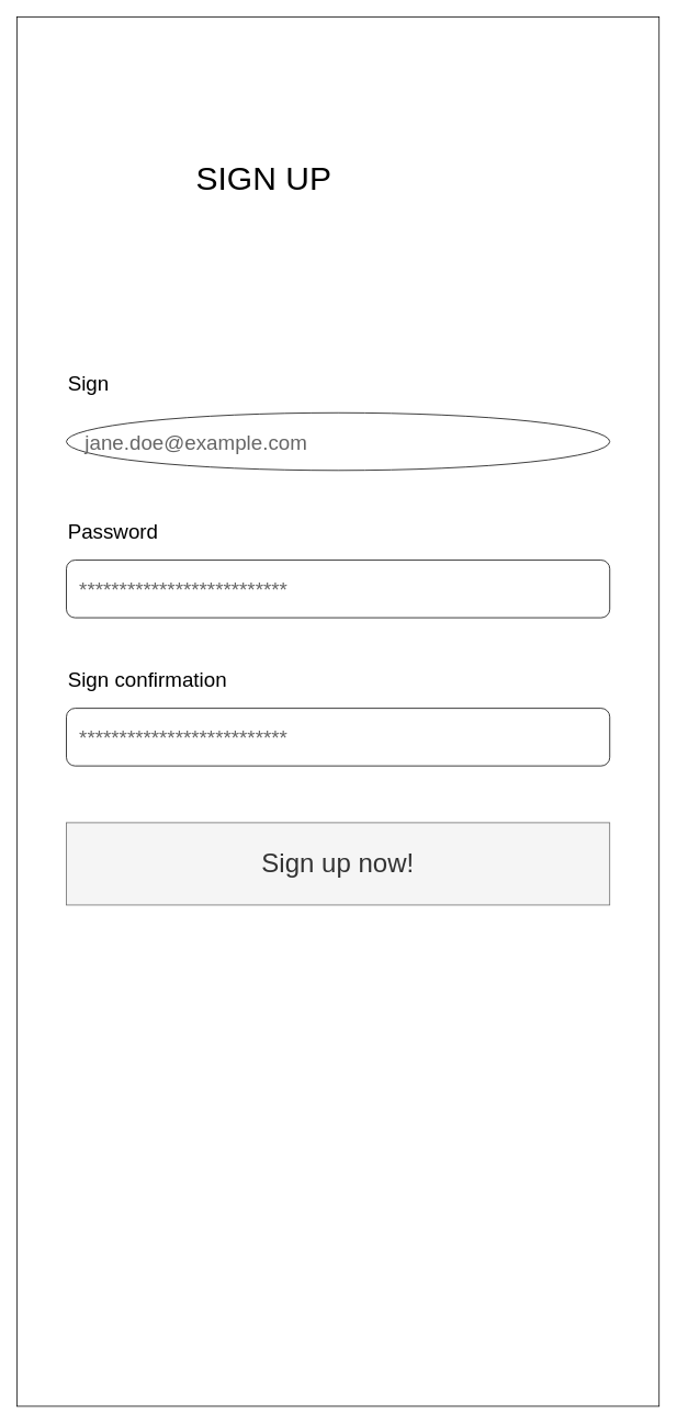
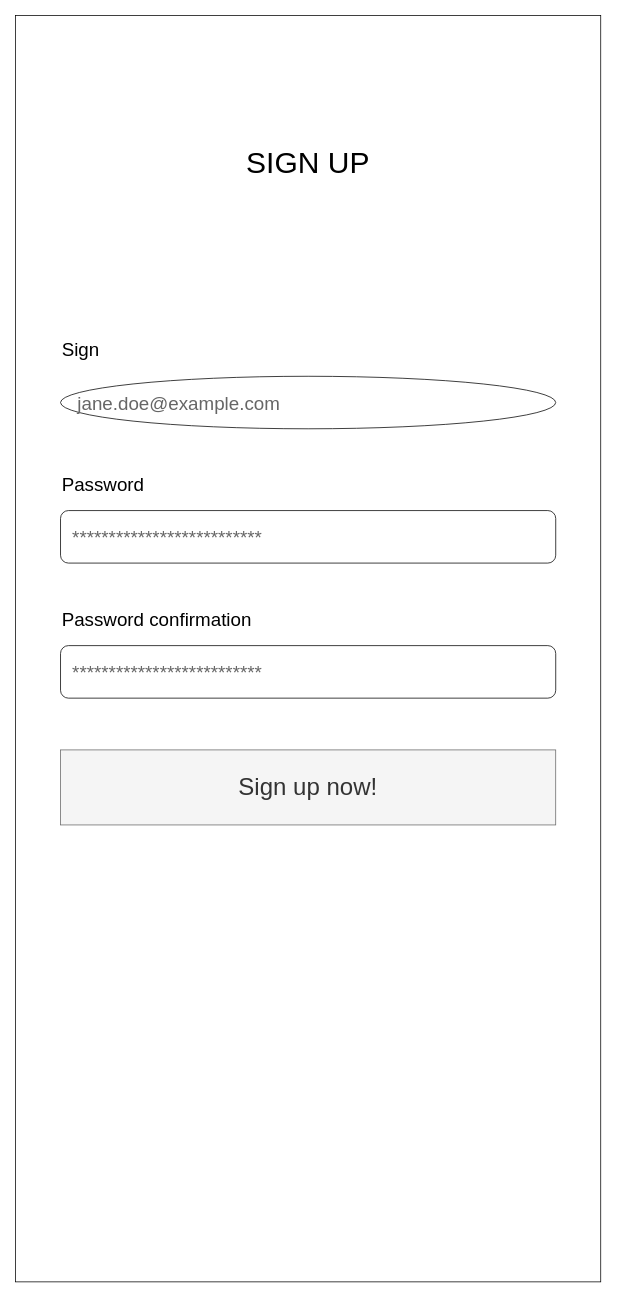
- <mxCell id="3" value="&lt;font style=&quot;font-size: 40px;&quot;&gt;SIGN UP&lt;/font&gt;" style="text;html=1;strokeColor=none;fillColor=none;align=center;verticalAlign=middle;whiteSpace=wrap;rounded=0;fontSize=24;" parent="1" vertex="1"><mxGeometry x="140" y="200" width="360" height="30" as="geometry" /></mxCell>
+ <mxCell id="3" value="&lt;font style=&quot;font-size: 40px;&quot;&gt;SIGN UP&lt;/font&gt;" style="text;html=1;strokeColor=none;fillColor=none;align=center;verticalAlign=middle;whiteSpace=wrap;rounded=0;fontSize=24;" parent="1" vertex="1"><mxGeometry x="230" y="200" width="360" height="30" as="geometry" /></mxCell>
- <mxCell id="10" value="Sign confirmation" style="text;html=1;strokeColor=none;fillColor=none;align=left;verticalAlign=middle;whiteSpace=wrap;rounded=0;fontSize=25;fontColor=#000000;" parent="9" vertex="1"><mxGeometry width="410" height="30" as="geometry" /></mxCell>
+ <mxCell id="10" value="Password confirmation" style="text;html=1;strokeColor=none;fillColor=none;align=left;verticalAlign=middle;whiteSpace=wrap;rounded=0;fontSize=25;fontColor=#000000;" parent="9" vertex="1"><mxGeometry width="410" height="30" as="geometry" /></mxCell>
